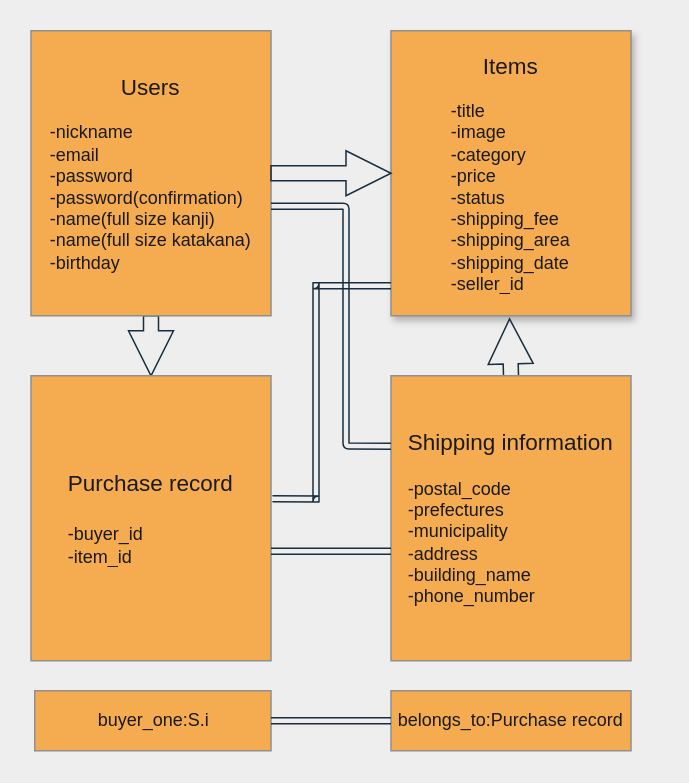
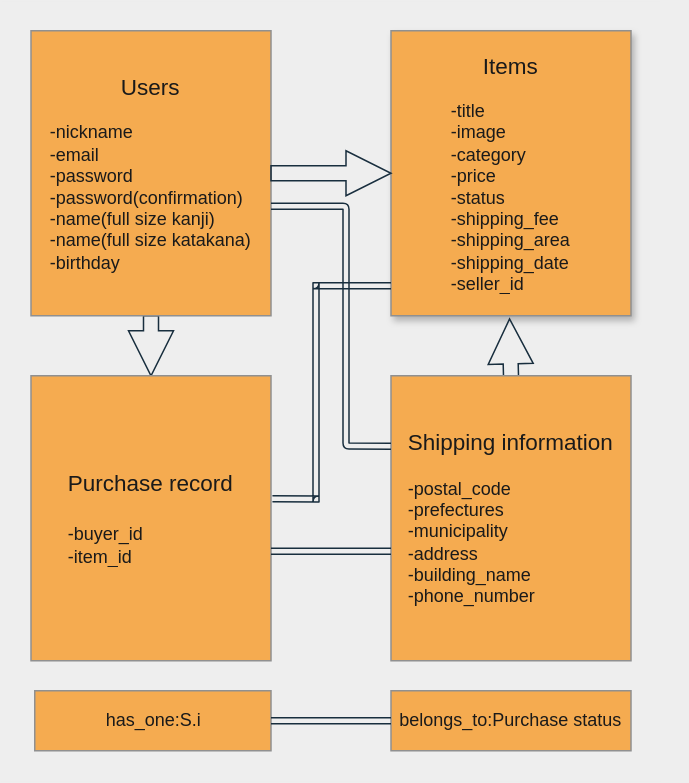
- <mxCell id="18" value="buyer_one:S.i" style="shape=partialRectangle;html=1;whiteSpace=wrap;connectable=0;overflow=hidden;fillColor=none;top=0;left=0;bottom=0;right=0;strokeColor=#909090;fontColor=#1A1A1A;" vertex="1" parent="17"><mxGeometry width="158" height="40" as="geometry" /></mxCell>
+ <mxCell id="18" value="has_one:S.i" style="shape=partialRectangle;html=1;whiteSpace=wrap;connectable=0;overflow=hidden;fillColor=none;top=0;left=0;bottom=0;right=0;strokeColor=#909090;fontColor=#1A1A1A;" vertex="1" parent="17"><mxGeometry width="158" height="40" as="geometry" /></mxCell>
- <mxCell id="21" value="belongs_to:&lt;font style=&quot;font-size: 12px&quot;&gt;Purchase record&lt;/font&gt;" style="shape=partialRectangle;html=1;whiteSpace=wrap;connectable=0;overflow=hidden;fillColor=none;top=0;left=0;bottom=0;right=0;strokeColor=#909090;fontColor=#1A1A1A;" vertex="1" parent="20"><mxGeometry width="160" height="40" as="geometry" /></mxCell>
+ <mxCell id="21" value="belongs_to:&lt;font style=&quot;font-size: 12px&quot;&gt;Purchase status&lt;/font&gt;" style="shape=partialRectangle;html=1;whiteSpace=wrap;connectable=0;overflow=hidden;fillColor=none;top=0;left=0;bottom=0;right=0;strokeColor=#909090;fontColor=#1A1A1A;" vertex="1" parent="20"><mxGeometry width="160" height="40" as="geometry" /></mxCell>
